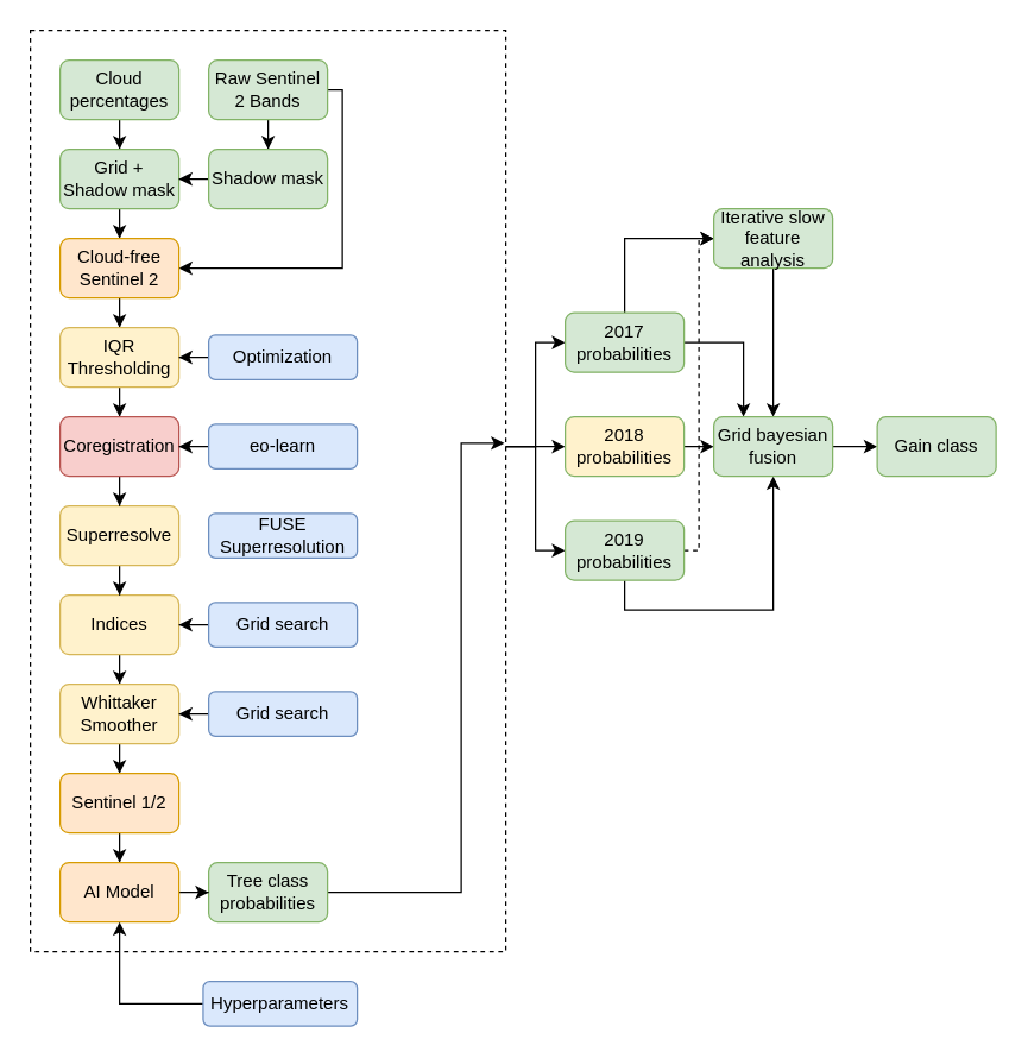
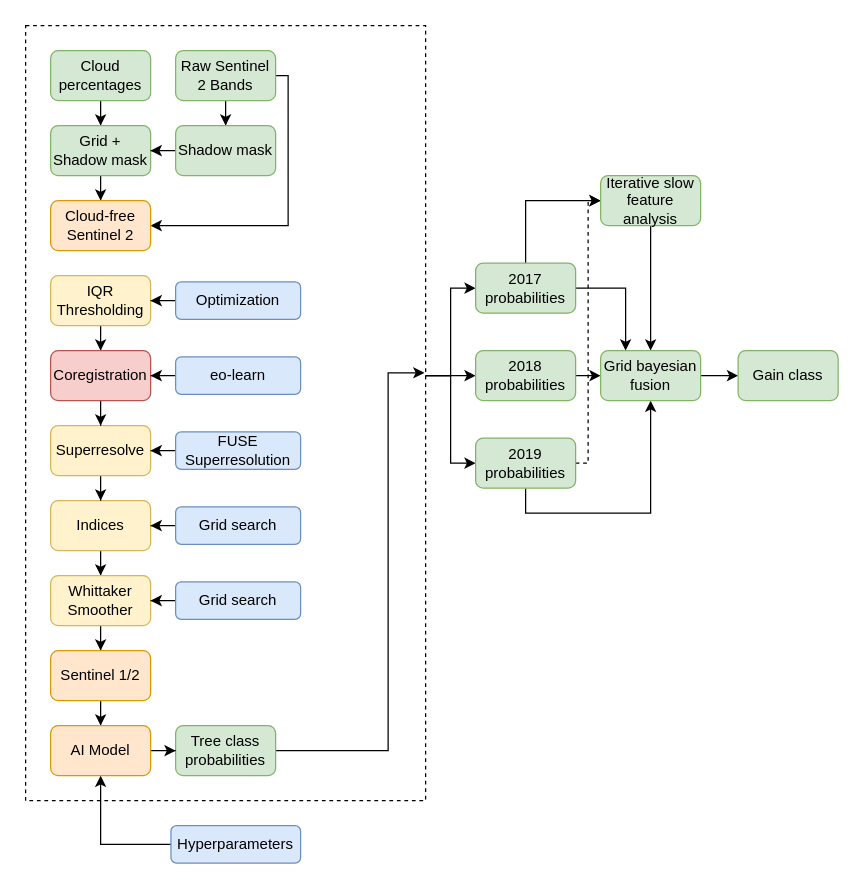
- <mxCell id="15" value="" style="edgeStyle=orthogonalEdgeStyle;rounded=0;orthogonalLoop=1;jettySize=auto;html=1;" parent="1" source="16" target="18" edge="1"><mxGeometry relative="1" as="geometry" /></mxCell>
- <mxCell id="31" value="2018 probabilities" style="rounded=1;whiteSpace=wrap;html=1;fillColor=#fff2cc;strokeColor=#82b366;" parent="1" vertex="1"><mxGeometry x="380" y="280" width="80" height="40" as="geometry" /></mxCell>
+ <mxCell id="31" value="2018 probabilities" style="rounded=1;whiteSpace=wrap;html=1;fillColor=#d5e8d4;strokeColor=#82b366;" parent="1" vertex="1"><mxGeometry x="380" y="280" width="80" height="40" as="geometry" /></mxCell>
+ <mxCell id="46" style="edgeStyle=orthogonalEdgeStyle;rounded=0;orthogonalLoop=1;jettySize=auto;html=1;exitX=0;exitY=0.5;exitDx=0;exitDy=0;" edge="1" parent="1" source="47" target="36"><mxGeometry relative="1" as="geometry" /></mxCell>
